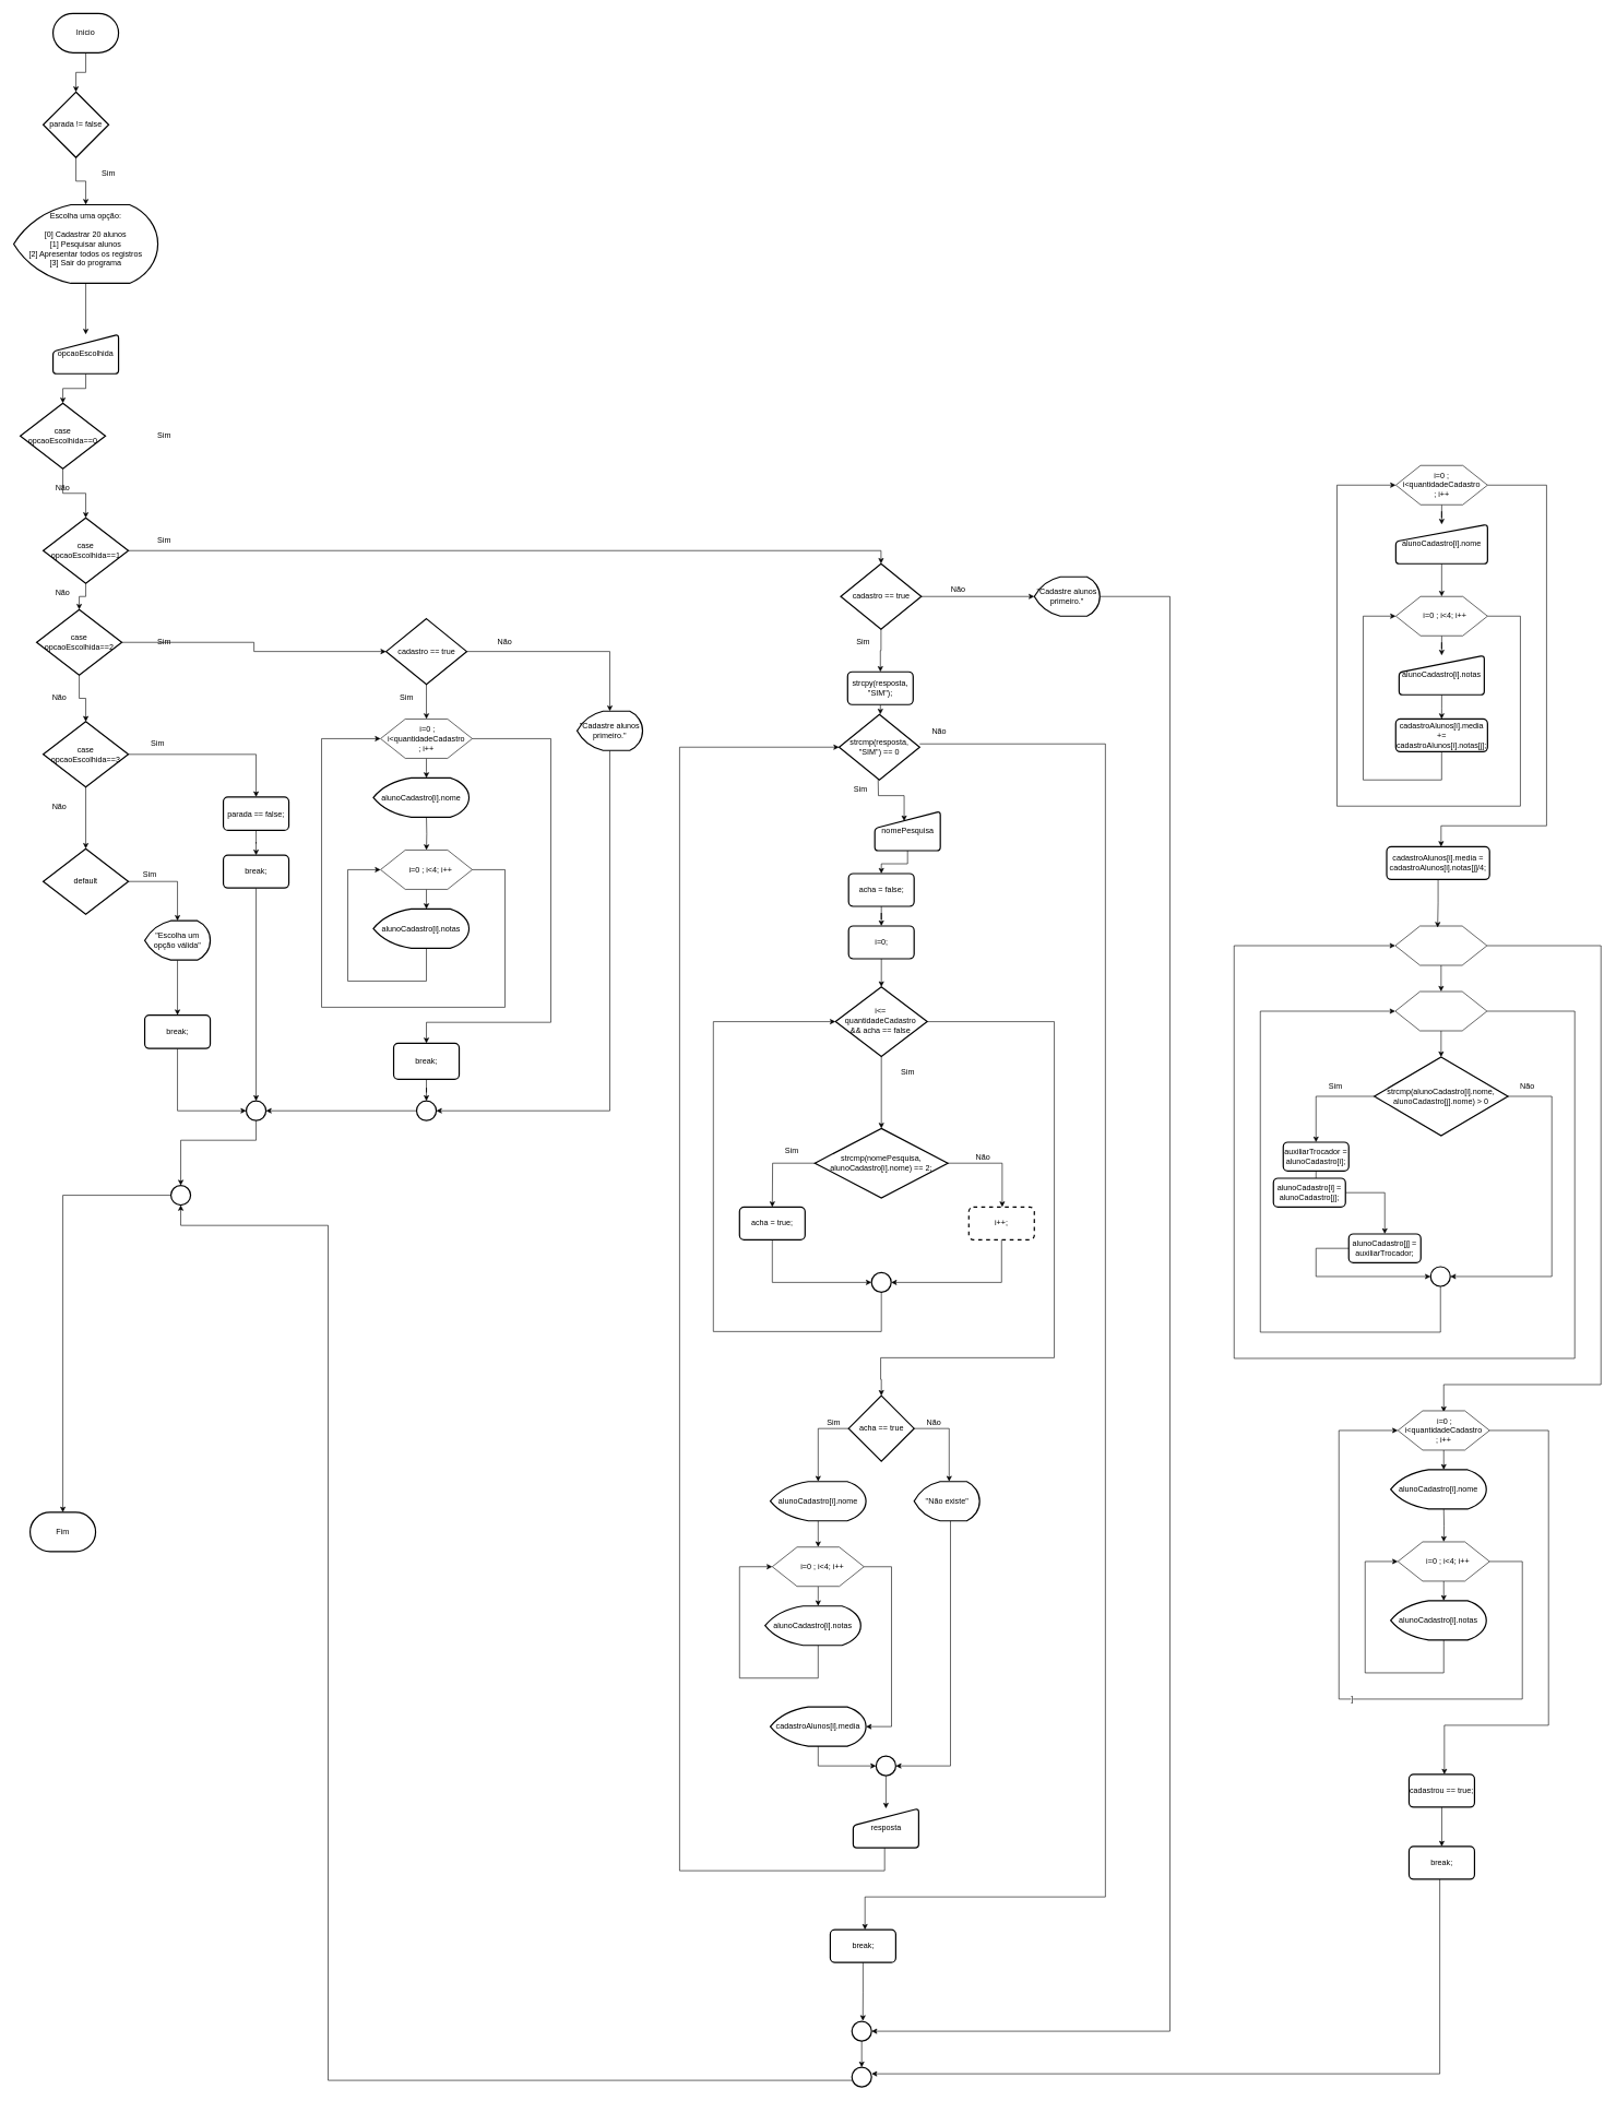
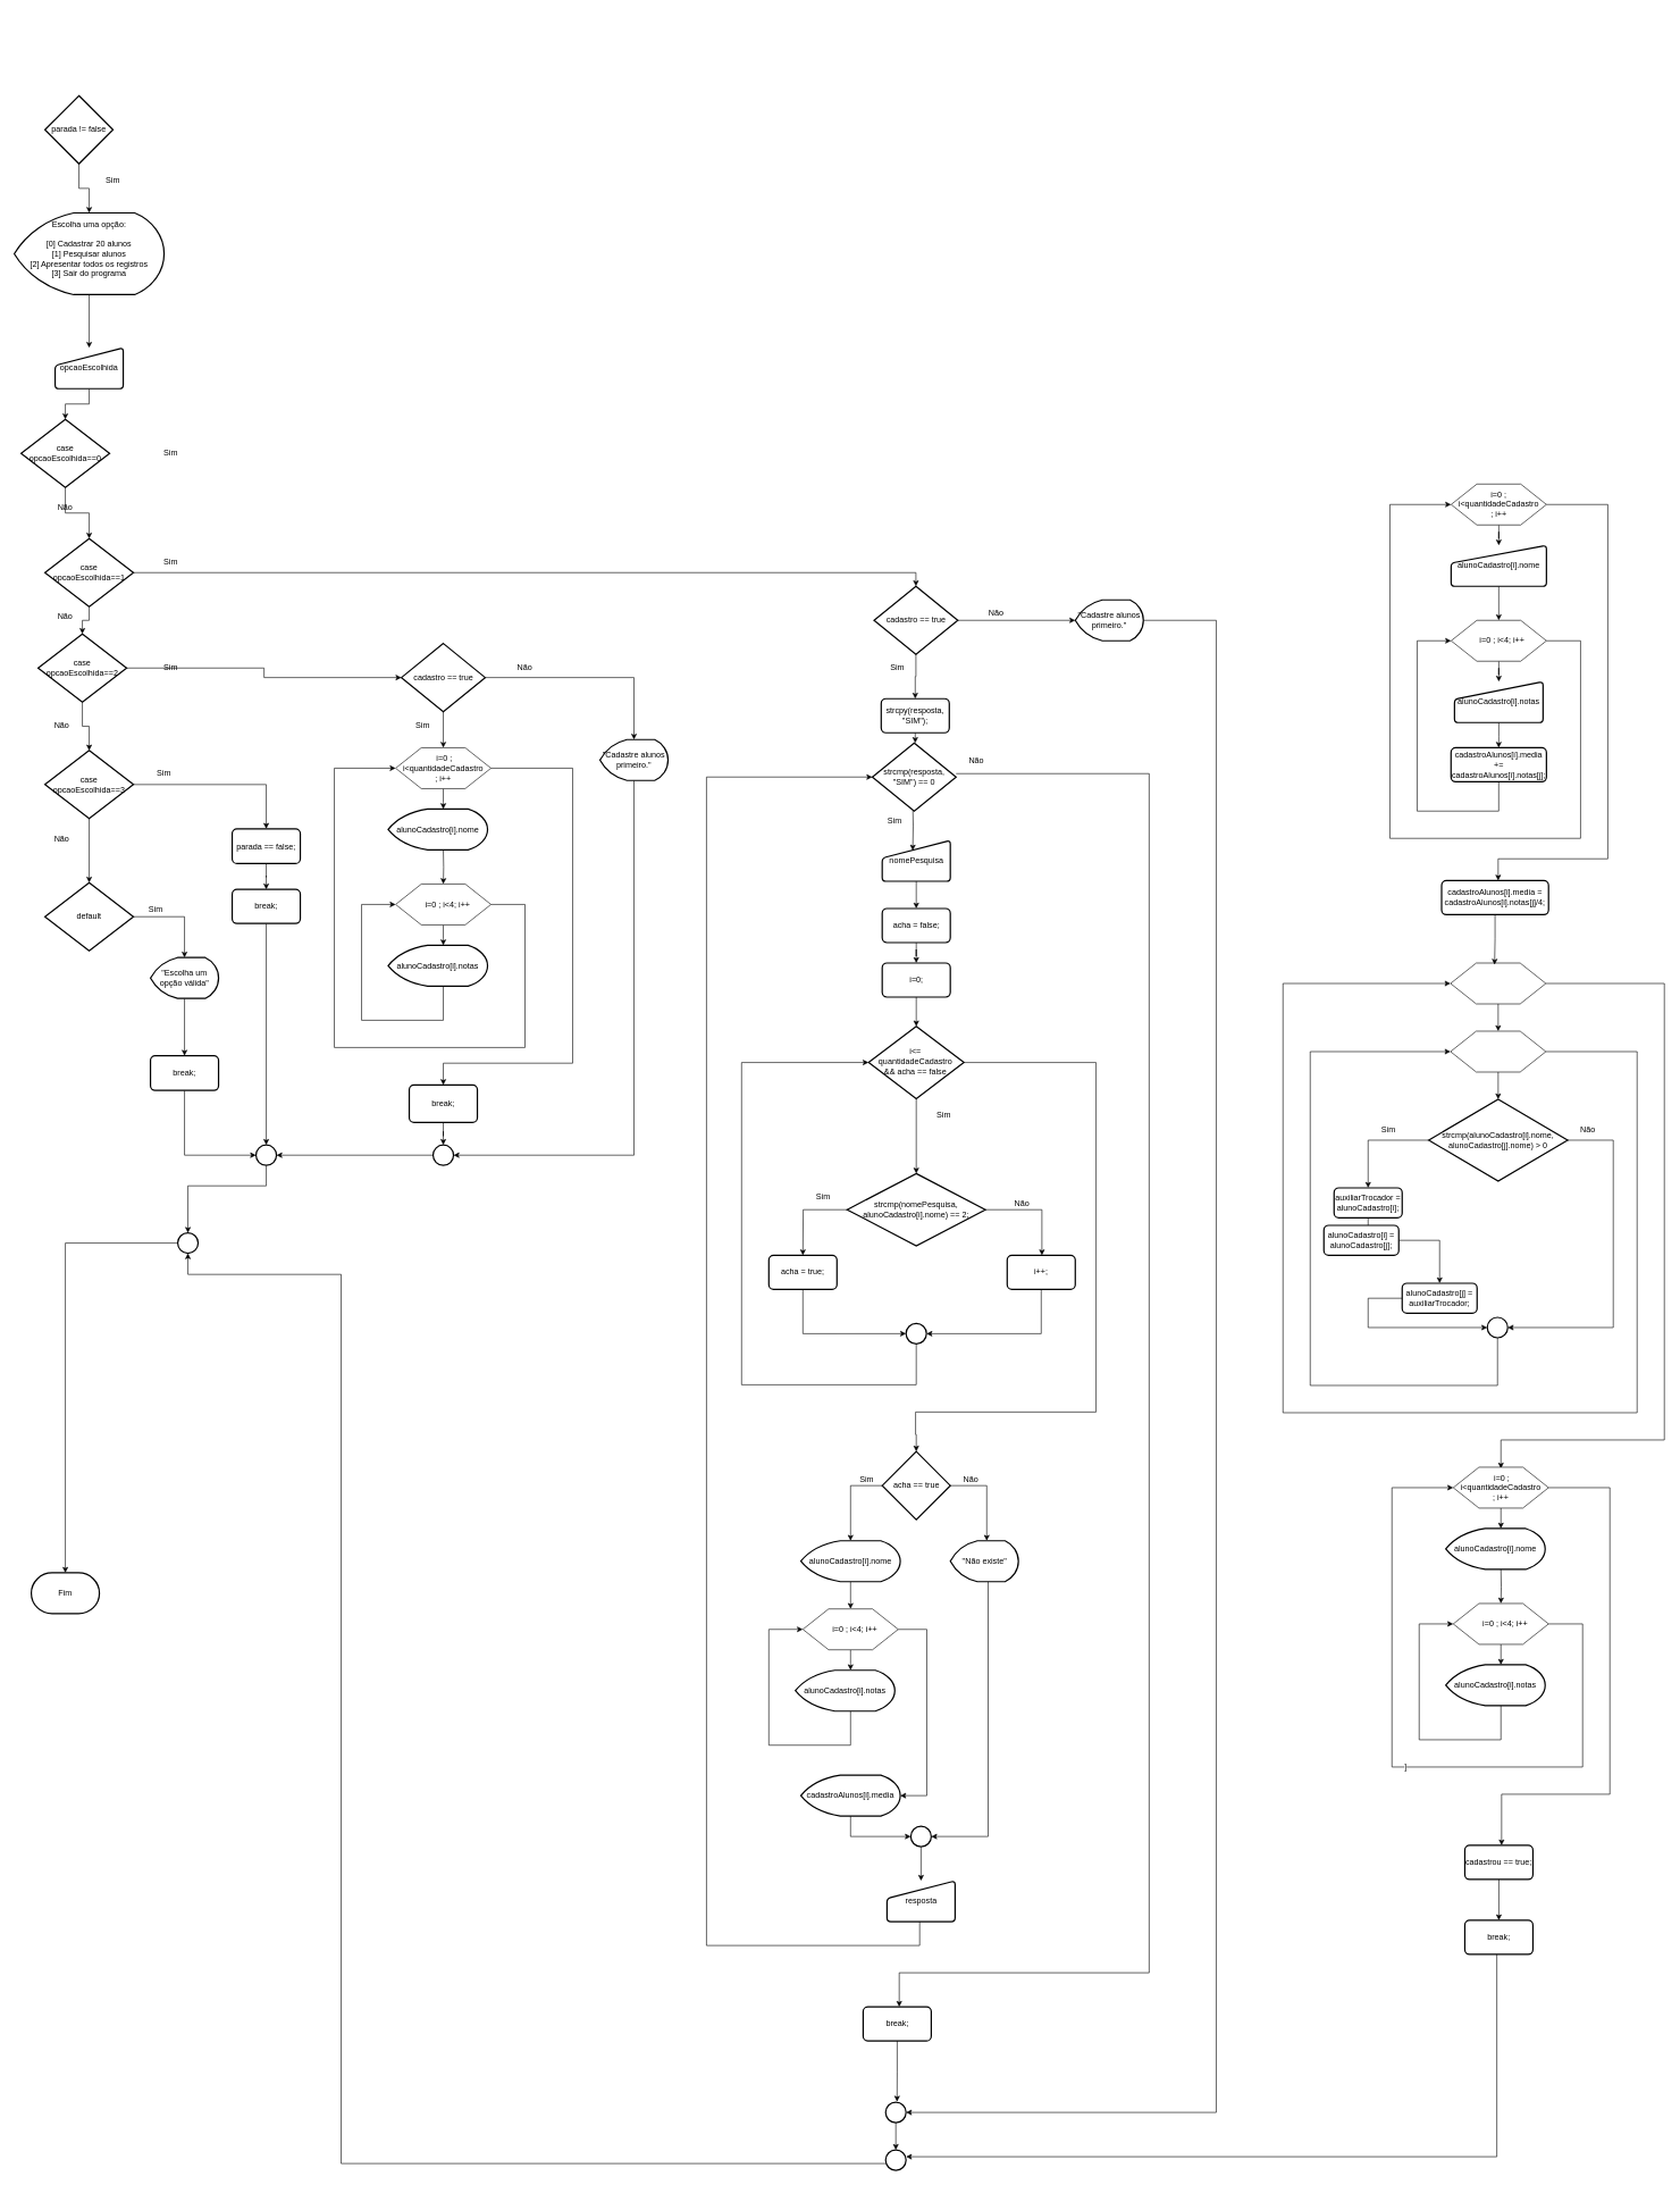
- <mxCell id="3" value="Inicio" style="strokeWidth=2;html=1;shape=mxgraph.flowchart.terminator;whiteSpace=wrap;" vertex="1" parent="1"><mxGeometry x="80" y="20" width="100" height="60" as="geometry" /></mxCell>
- <mxCell id="2" style="edgeStyle=orthogonalEdgeStyle;rounded=0;orthogonalLoop=1;jettySize=auto;html=1;" edge="1" source="3" target="5" parent="1"><mxGeometry relative="1" as="geometry" /></mxCell>
- <mxCell id="52" value="nomePesquisa" style="html=1;strokeWidth=2;shape=manualInput;whiteSpace=wrap;rounded=1;size=26;arcSize=11;" vertex="1" parent="1"><mxGeometry x="1334.5" y="1238" width="100" height="60" as="geometry" /></mxCell>
+ <mxCell id="52" value="nomePesquisa" style="html=1;strokeWidth=2;shape=manualInput;whiteSpace=wrap;rounded=1;size=26;arcSize=11;" vertex="1" parent="1"><mxGeometry x="1294.5" y="1233" width="100" height="60" as="geometry" /></mxCell>
- <mxCell id="74" value="i++;" style="rounded=1;whiteSpace=wrap;html=1;absoluteArcSize=1;arcSize=14;strokeWidth=2;dashed=1;" vertex="1" parent="1"><mxGeometry x="1478" y="1841.97" width="100" height="50" as="geometry" /></mxCell>
+ <mxCell id="74" value="i++;" style="rounded=1;whiteSpace=wrap;html=1;absoluteArcSize=1;arcSize=14;strokeWidth=2;" vertex="1" parent="1"><mxGeometry x="1478" y="1841.97" width="100" height="50" as="geometry" /></mxCell>
